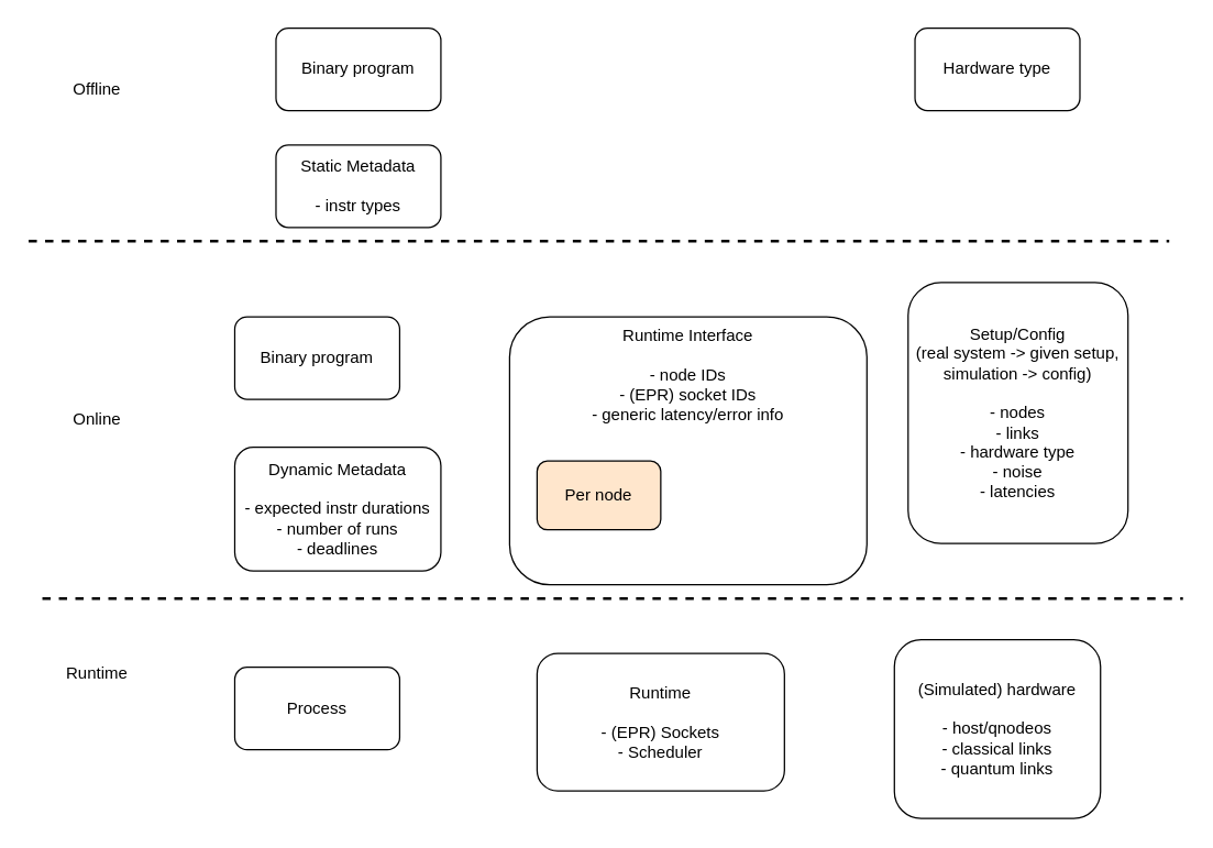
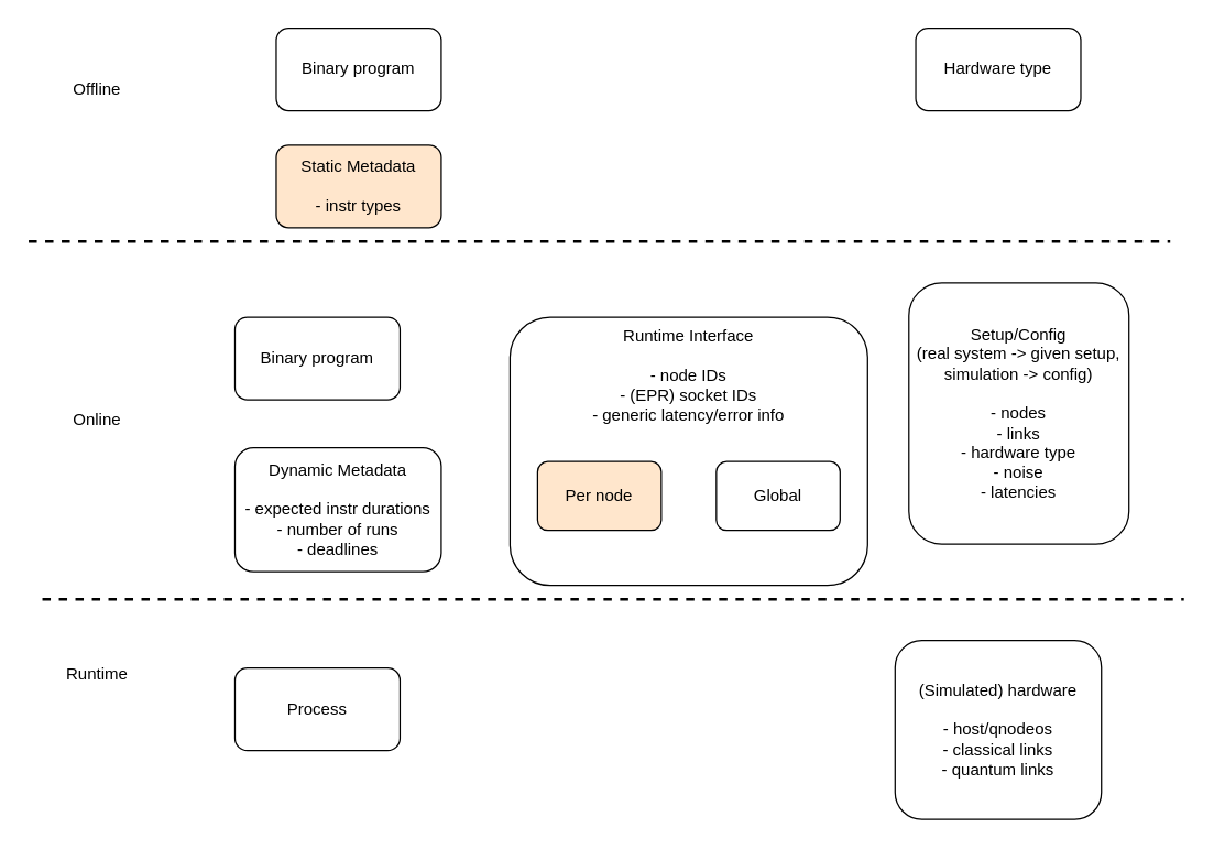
- <mxCell id="3" value="Static Metadata&lt;br&gt;&lt;br&gt;- instr types" style="rounded=1;whiteSpace=wrap;html=1;" parent="1" vertex="1"><mxGeometry x="200" y="105" width="120" height="60" as="geometry" /></mxCell>
+ <mxCell id="3" value="Static Metadata&lt;br&gt;&lt;br&gt;- instr types" style="rounded=1;whiteSpace=wrap;html=1;fillColor=#ffe6cc;" parent="1" vertex="1"><mxGeometry x="200" y="105" width="120" height="60" as="geometry" /></mxCell>
+ <mxCell id="17" value="Global" style="rounded=1;whiteSpace=wrap;html=1;" vertex="1" parent="1"><mxGeometry x="520" y="335" width="90" height="50" as="geometry" /></mxCell>
- <mxCell id="13" value="Runtime&lt;br&gt;&lt;br&gt;- (EPR) Sockets&lt;br&gt;- Scheduler" style="rounded=1;whiteSpace=wrap;html=1;" vertex="1" parent="1"><mxGeometry x="390" y="475" width="180" height="100" as="geometry" /></mxCell>
